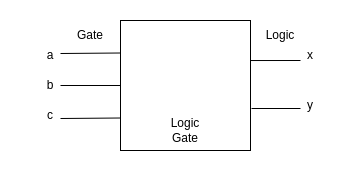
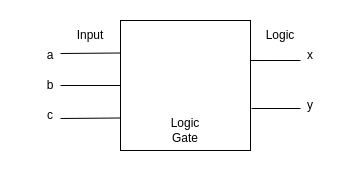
- <mxCell id="13" value="Gate" style="text;html=1;strokeColor=none;fillColor=none;align=center;verticalAlign=middle;whiteSpace=wrap;rounded=0;" vertex="1" parent="1"><mxGeometry x="60" y="20" width="60" height="30" as="geometry" /></mxCell>
+ <mxCell id="13" value="Input" style="text;html=1;strokeColor=none;fillColor=none;align=center;verticalAlign=middle;whiteSpace=wrap;rounded=0;" vertex="1" parent="1"><mxGeometry x="60" y="20" width="60" height="30" as="geometry" /></mxCell>
